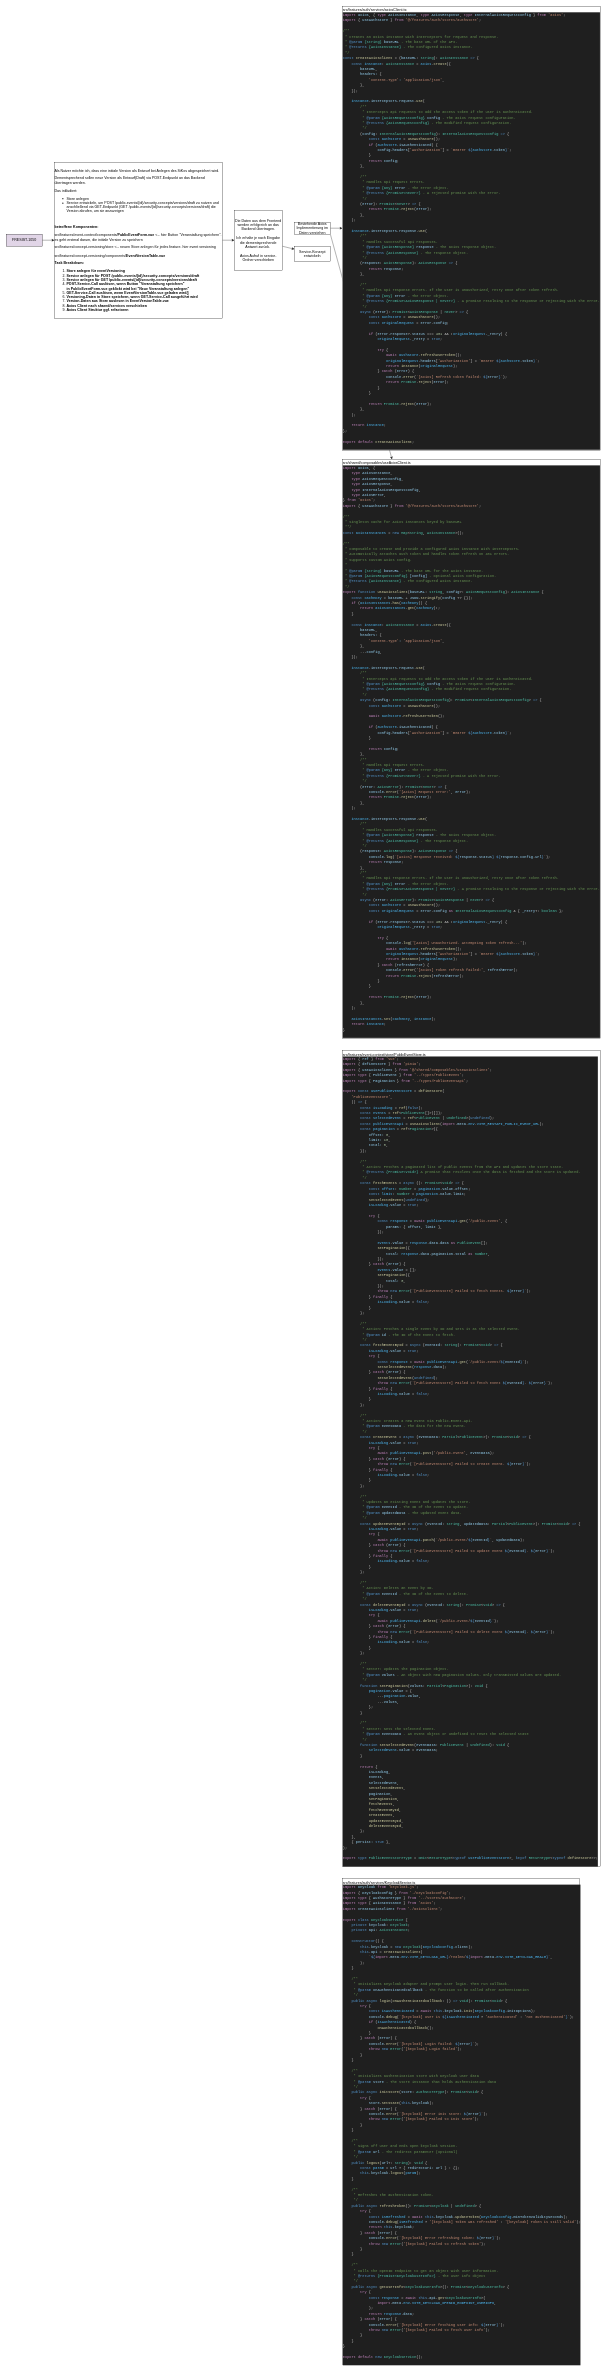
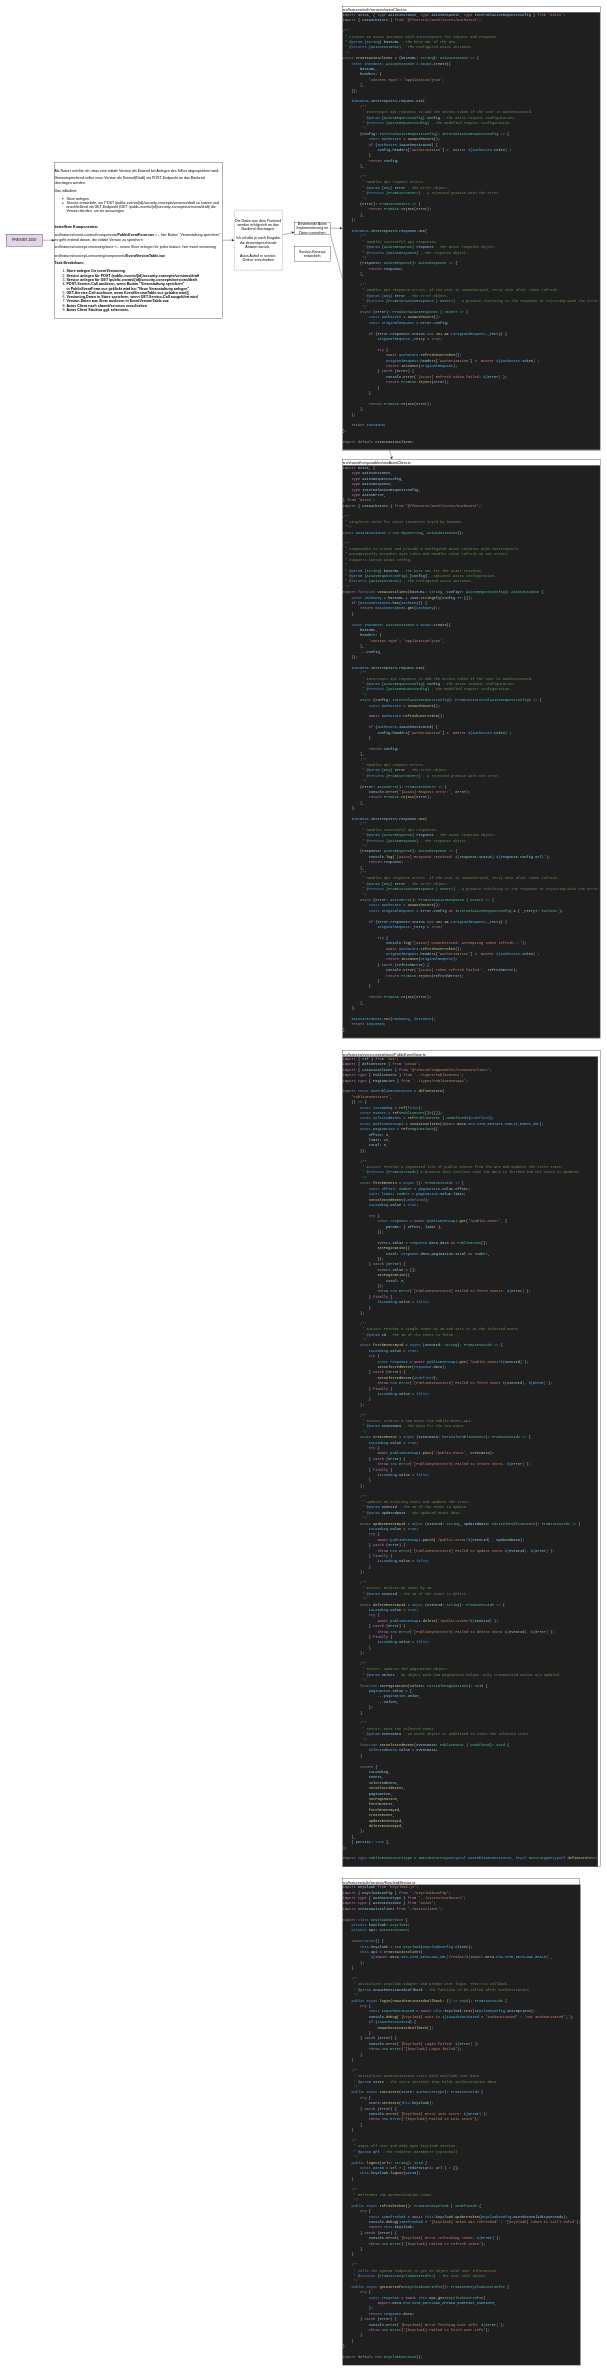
+ <mxCell id="5" style="rounded=0;orthogonalLoop=1;jettySize=auto;html=1;" edge="1" parent="1" source="7" target="11"><mxGeometry relative="1" as="geometry" /></mxCell>
- <mxCell id="7" value="Die Daten aus dem Frontend werden erfolgreich an das Backend übertragen.&lt;div&gt;&lt;br&gt;&lt;/div&gt;&lt;div&gt;Ich erhalte je nach Eingabe die dementsprechende Antwort zurück.&amp;nbsp;&lt;/div&gt;&lt;div&gt;&lt;br&gt;&lt;/div&gt;&lt;div&gt;Axios Aufruf in service-Ordner verschieben&lt;br&gt;&lt;/div&gt;" style="rounded=0;whiteSpace=wrap;html=1;" vertex="1" parent="1"><mxGeometry x="780" y="700" width="160" height="200" as="geometry" /></mxCell>
+ <mxCell id="7" value="Die Daten aus dem Frontend werden erfolgreich an das Backend übertragen.&lt;div&gt;&lt;br&gt;&lt;/div&gt;&lt;div&gt;Ich erhalte je nach Eingabe die dementsprechende Antwort zurück.&amp;nbsp;&lt;/div&gt;&lt;div&gt;&lt;br&gt;&lt;/div&gt;&lt;div&gt;Axios Aufruf in service-Ordner verschieben&lt;br&gt;&lt;/div&gt;" style="rounded=0;whiteSpace=wrap;html=1;dashed=1;" vertex="1" parent="1"><mxGeometry x="780" y="700" width="160" height="200" as="geometry" /></mxCell>
- <mxCell id="6" value="" style="rounded=0;orthogonalLoop=1;jettySize=auto;html=1;" edge="1" parent="1" source="7" target="12"><mxGeometry relative="1" as="geometry" /></mxCell>
